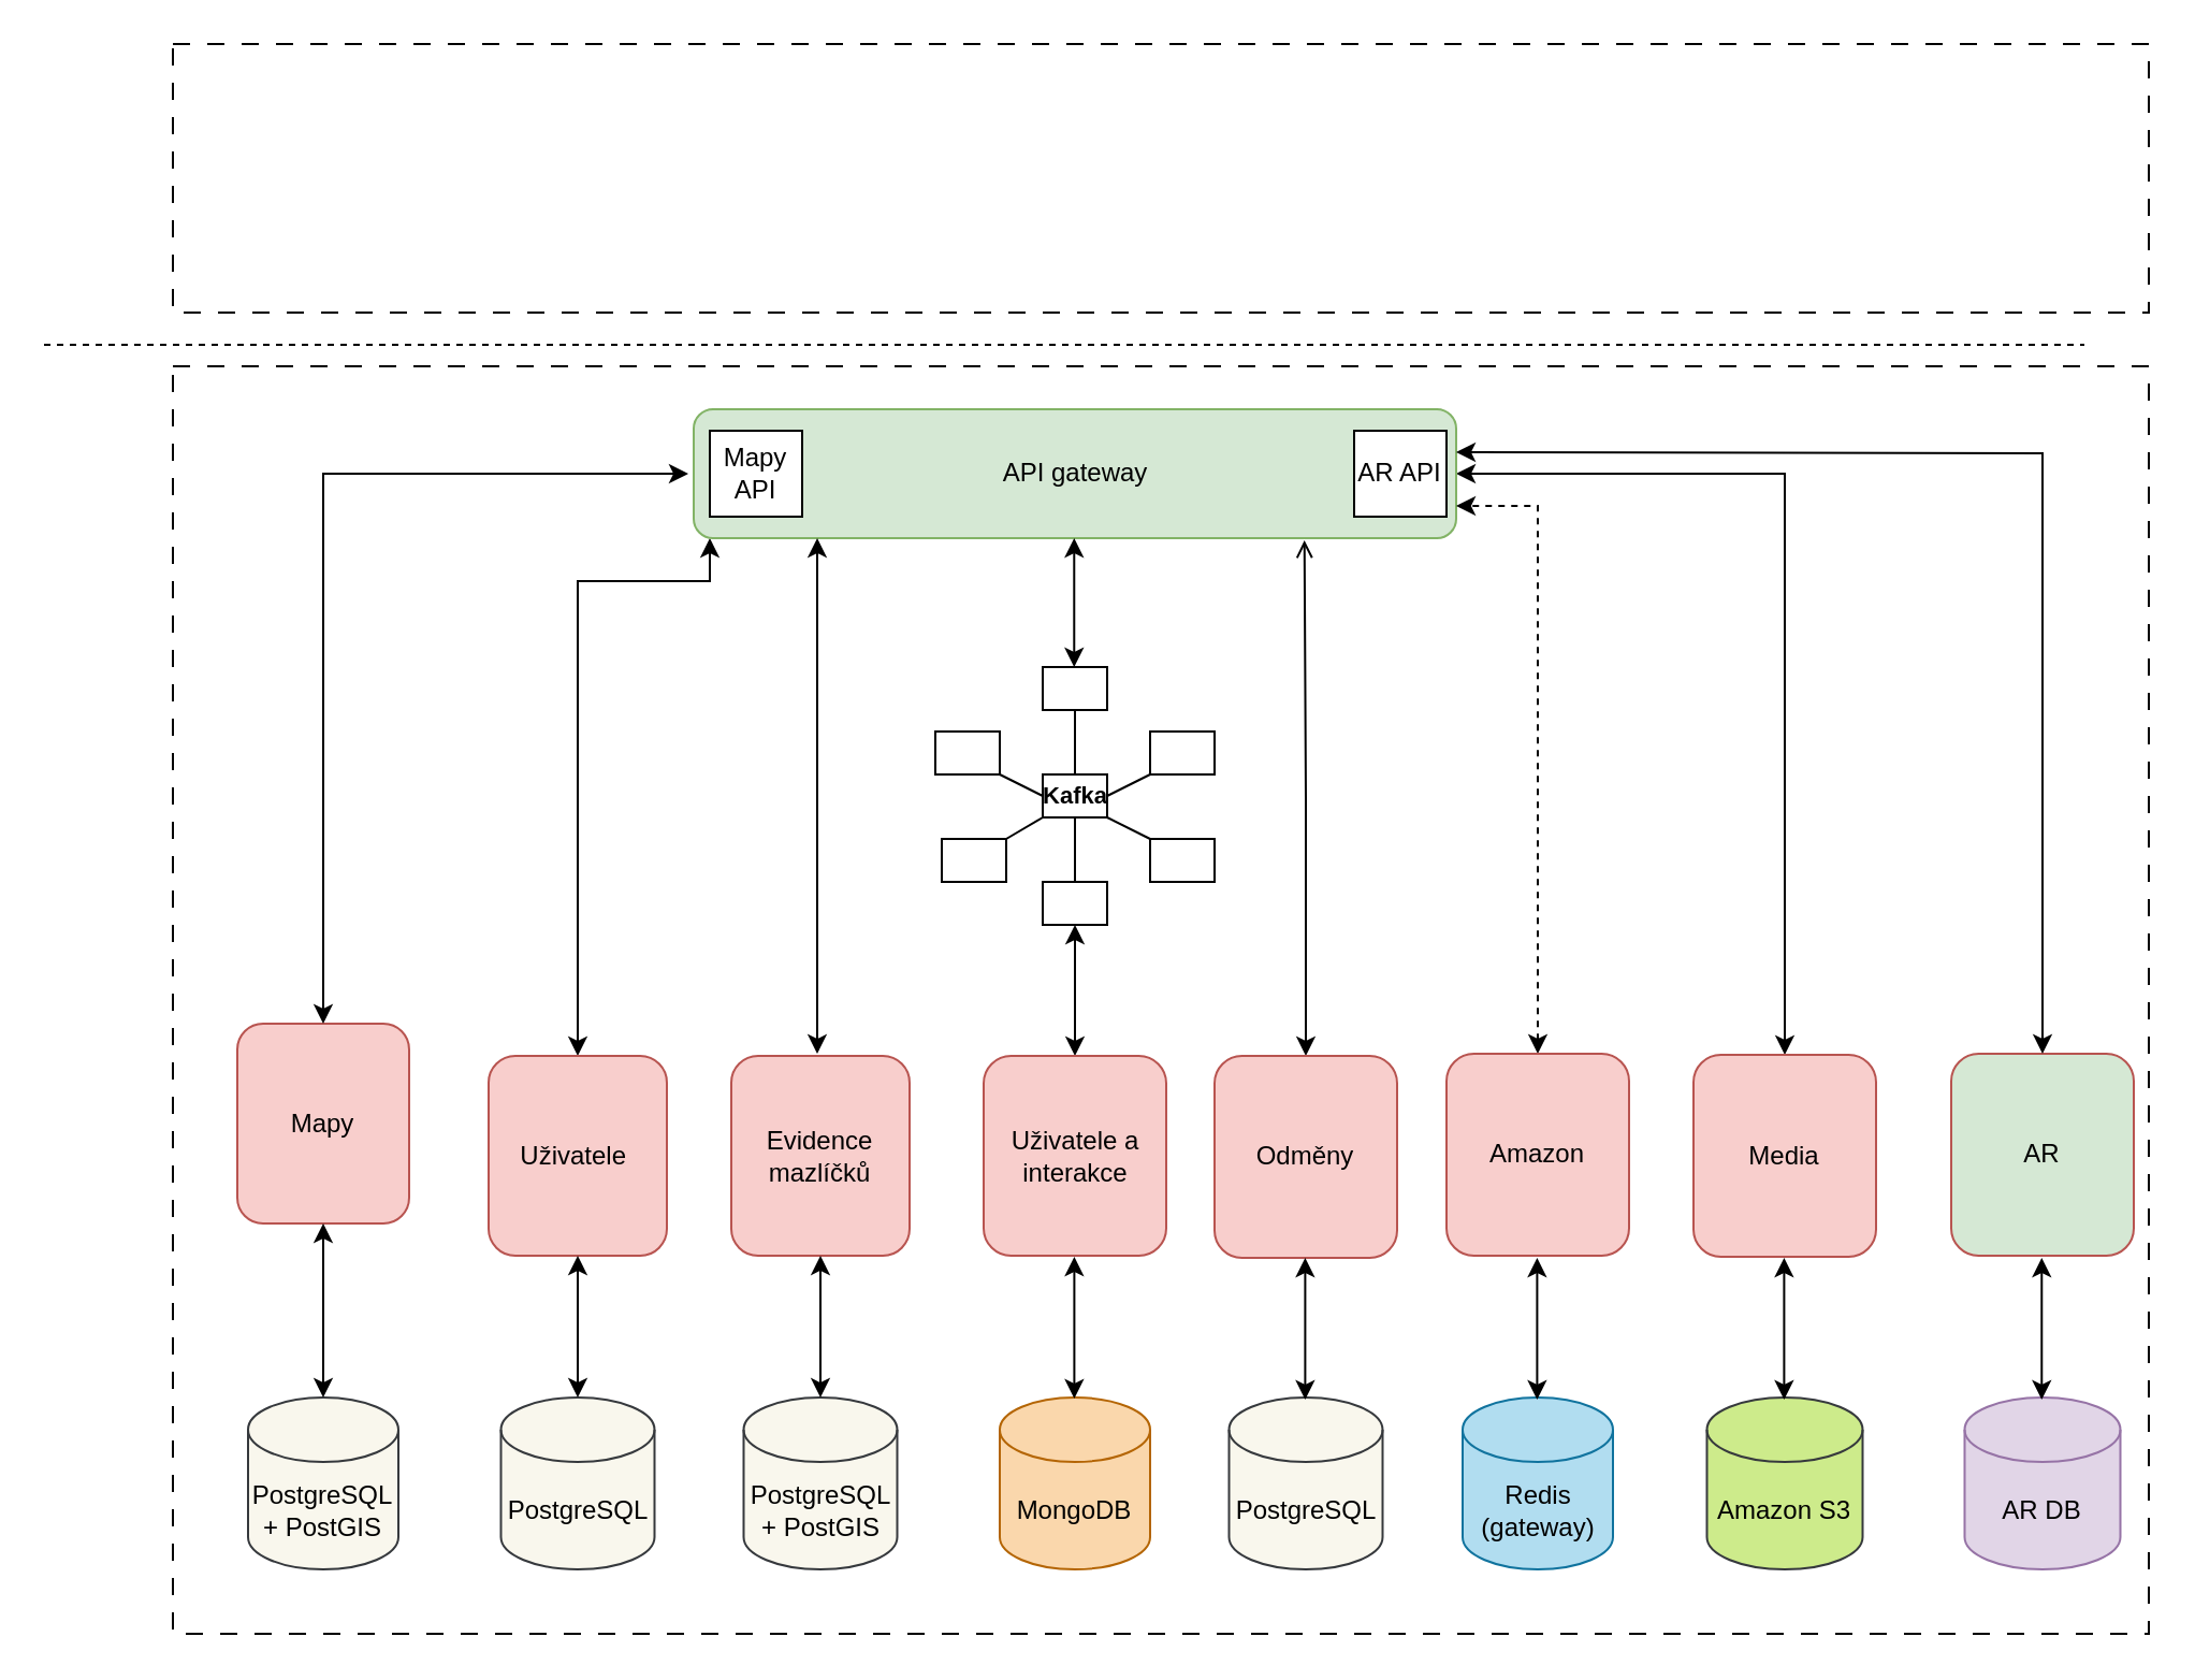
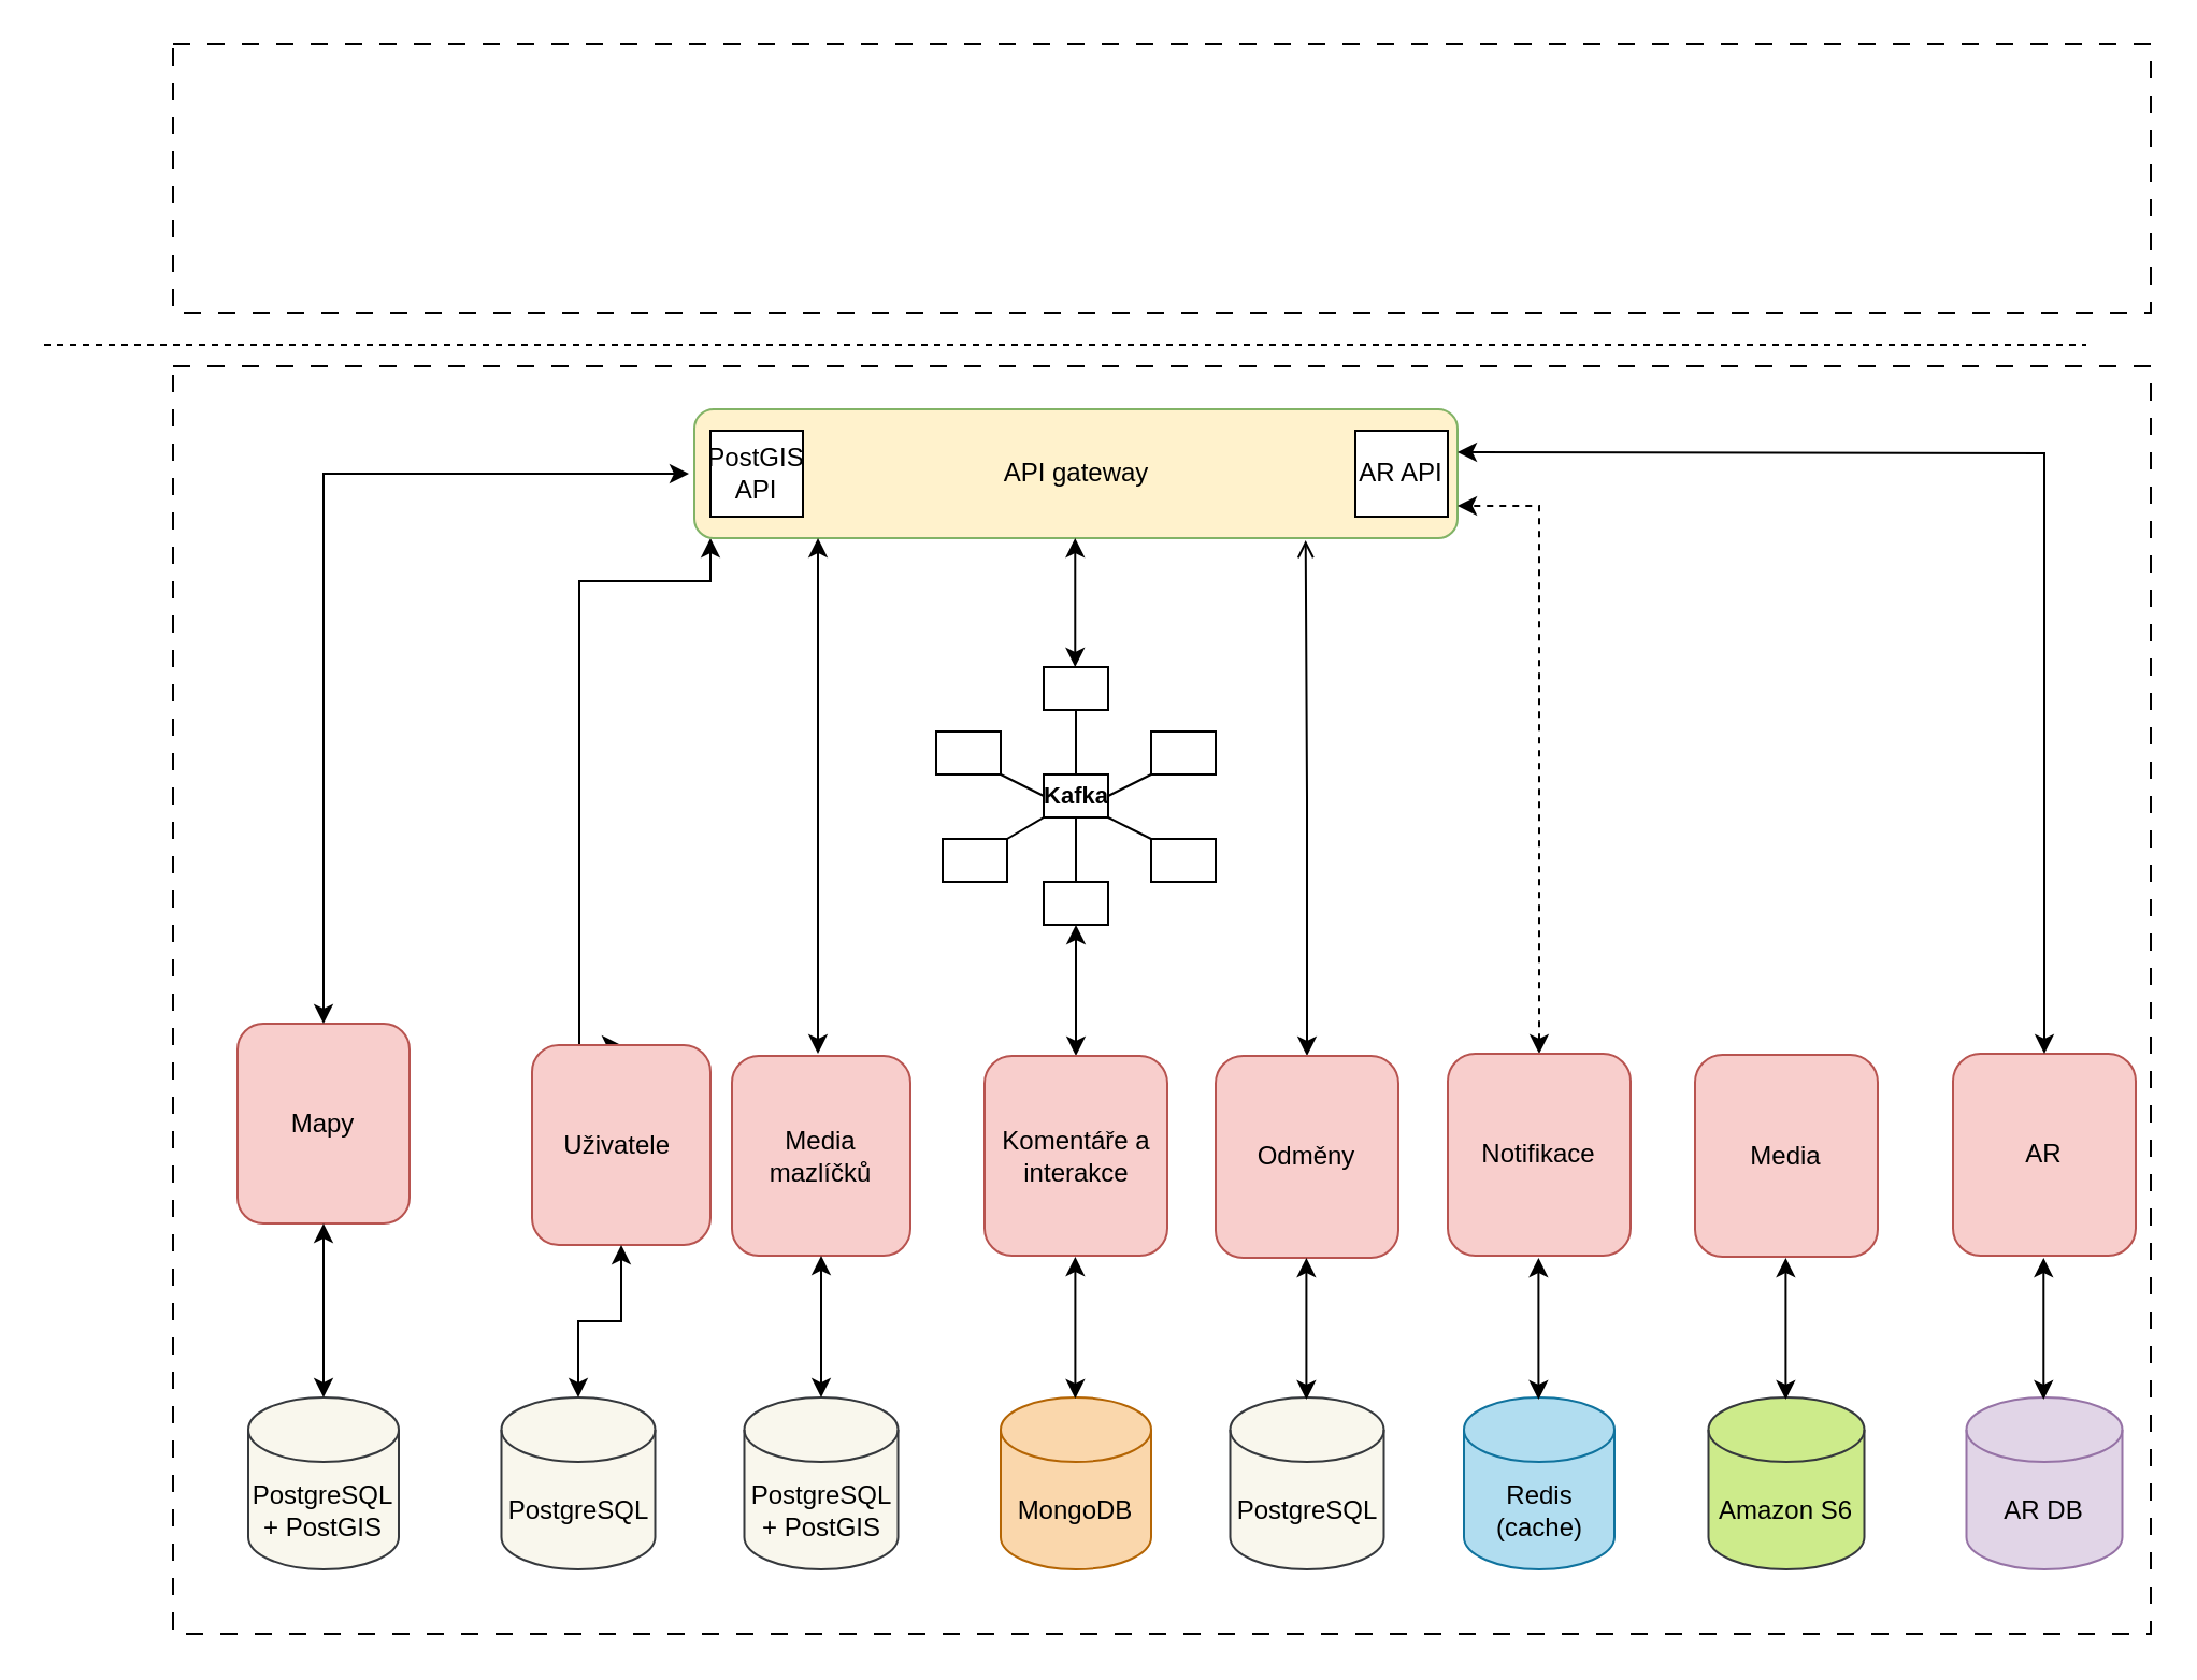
- <mxCell id="32" value="Mapy API" style="rounded=0;whiteSpace=wrap;html=1;" vertex="1" parent="1"><mxGeometry x="330" y="200" width="43" height="40" as="geometry" /></mxCell>
+ <mxCell id="32" value="PostGIS API" style="rounded=0;whiteSpace=wrap;html=1;" vertex="1" parent="1"><mxGeometry x="330" y="200" width="43" height="40" as="geometry" /></mxCell>
- <mxCell id="6" value="API gateway" style="rounded=1;whiteSpace=wrap;html=1;fillColor=#d5e8d4;strokeColor=#82b366;" vertex="1" parent="1"><mxGeometry x="322.5" y="190" width="355" height="60" as="geometry" /></mxCell>
+ <mxCell id="6" value="API gateway" style="rounded=1;whiteSpace=wrap;html=1;fillColor=#fff2cc;strokeColor=#82b366;" vertex="1" parent="1"><mxGeometry x="322.5" y="190" width="355" height="60" as="geometry" /></mxCell>
- <mxCell id="5" style="edgeStyle=orthogonalEdgeStyle;rounded=0;orthogonalLoop=1;jettySize=auto;html=1;entryX=0.5;entryY=0;entryDx=0;entryDy=0;startArrow=classic;startFill=1;exitX=1;exitY=0.5;exitDx=0;exitDy=0;" edge="1" parent="1" source="6" target="29"><mxGeometry relative="1" as="geometry"><mxPoint x="768" y="250" as="sourcePoint" /><Array as="points"><mxPoint x="830" y="220" /></Array></mxGeometry></mxCell>
- <mxCell id="28" value="Amazon" style="rounded=1;whiteSpace=wrap;html=1;fillColor=#f8cecc;strokeColor=#b85450;" vertex="1" parent="1"><mxGeometry x="673" y="490" width="85" height="94" as="geometry" /></mxCell>
+ <mxCell id="28" value="Notifikace" style="rounded=1;whiteSpace=wrap;html=1;fillColor=#f8cecc;strokeColor=#b85450;" vertex="1" parent="1"><mxGeometry x="673" y="490" width="85" height="94" as="geometry" /></mxCell>
- <mxCell id="30" value="AR" style="rounded=1;whiteSpace=wrap;html=1;fillColor=#d5e8d4;strokeColor=#b85450;" vertex="1" parent="1"><mxGeometry x="908" y="490" width="85" height="94" as="geometry" /></mxCell>
+ <mxCell id="30" value="AR" style="rounded=1;whiteSpace=wrap;html=1;fillColor=#f8cecc;strokeColor=#b85450;" vertex="1" parent="1"><mxGeometry x="908" y="490" width="85" height="94" as="geometry" /></mxCell>
- <mxCell id="22" value="Uživatele&amp;nbsp;" style="rounded=1;whiteSpace=wrap;html=1;fillColor=#f8cecc;strokeColor=#b85450;" vertex="1" parent="1"><mxGeometry x="227" y="491" width="83" height="93" as="geometry" /></mxCell>
+ <mxCell id="22" value="Uživatele&amp;nbsp;" style="rounded=1;whiteSpace=wrap;html=1;fillColor=#f8cecc;strokeColor=#b85450;" vertex="1" parent="1"><mxGeometry x="247" y="486" width="83" height="93" as="geometry" /></mxCell>
- <mxCell id="26" value="Evidence mazlíčků" style="rounded=1;whiteSpace=wrap;html=1;fillColor=#f8cecc;strokeColor=#b85450;" vertex="1" parent="1"><mxGeometry x="340" y="491" width="83" height="93" as="geometry" /></mxCell>
+ <mxCell id="26" value="Media mazlíčků" style="rounded=1;whiteSpace=wrap;html=1;fillColor=#f8cecc;strokeColor=#b85450;" vertex="1" parent="1"><mxGeometry x="340" y="491" width="83" height="93" as="geometry" /></mxCell>
- <mxCell id="23" value="Uživatele a interakce" style="rounded=1;whiteSpace=wrap;html=1;fillColor=#f8cecc;strokeColor=#b85450;" vertex="1" parent="1"><mxGeometry x="457.5" y="491" width="85" height="93" as="geometry" /></mxCell>
+ <mxCell id="23" value="Komentáře a interakce" style="rounded=1;whiteSpace=wrap;html=1;fillColor=#f8cecc;strokeColor=#b85450;" vertex="1" parent="1"><mxGeometry x="457.5" y="491" width="85" height="93" as="geometry" /></mxCell>
- <mxCell id="39" value="Redis (gateway)" style="shape=cylinder3;whiteSpace=wrap;html=1;boundedLbl=1;backgroundOutline=1;size=15;fillColor=#b1ddf0;strokeColor=#10739e;" vertex="1" parent="1"><mxGeometry x="680.5" y="650" width="70" height="80" as="geometry" /></mxCell>
+ <mxCell id="39" value="Redis (cache)" style="shape=cylinder3;whiteSpace=wrap;html=1;boundedLbl=1;backgroundOutline=1;size=15;fillColor=#b1ddf0;strokeColor=#10739e;" vertex="1" parent="1"><mxGeometry x="680.5" y="650" width="70" height="80" as="geometry" /></mxCell>
- <mxCell id="40" value="Amazon S3" style="shape=cylinder3;whiteSpace=wrap;html=1;boundedLbl=1;backgroundOutline=1;size=15;fillColor=#cdeb8b;strokeColor=#36393d;" vertex="1" parent="1"><mxGeometry x="794.25" y="650" width="72.5" height="80" as="geometry" /></mxCell>
+ <mxCell id="40" value="Amazon S6" style="shape=cylinder3;whiteSpace=wrap;html=1;boundedLbl=1;backgroundOutline=1;size=15;fillColor=#cdeb8b;strokeColor=#36393d;" vertex="1" parent="1"><mxGeometry x="794.25" y="650" width="72.5" height="80" as="geometry" /></mxCell>
